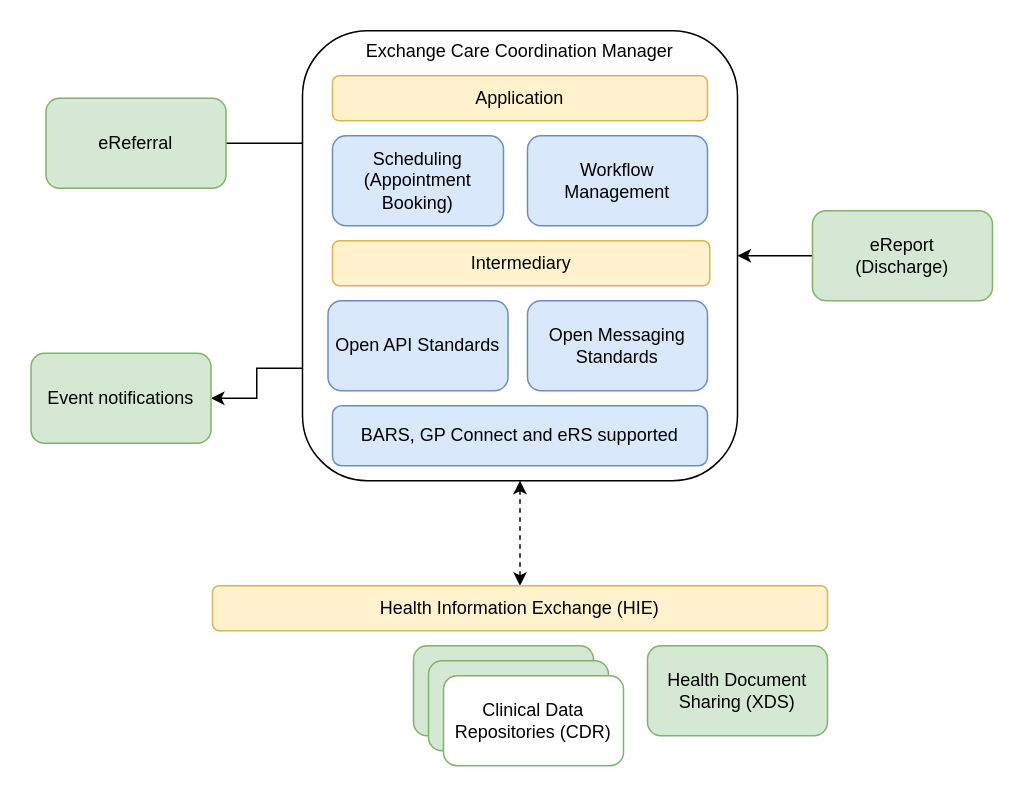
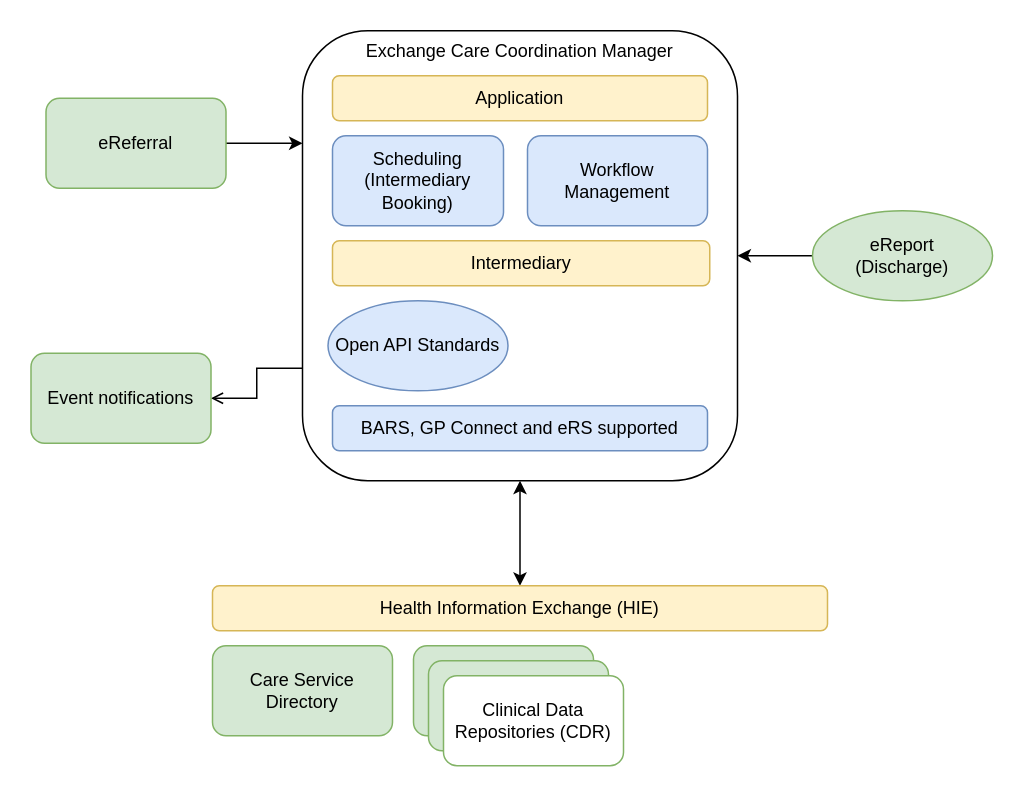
- <mxCell id="8" style="edgeStyle=orthogonalEdgeStyle;rounded=0;orthogonalLoop=1;jettySize=auto;html=1;entryX=0;entryY=0.25;entryDx=0;entryDy=0;endArrow=none;" edge="1" parent="1" source="9" target="4"><mxGeometry relative="1" as="geometry" /></mxCell>
+ <mxCell id="8" style="edgeStyle=orthogonalEdgeStyle;rounded=0;orthogonalLoop=1;jettySize=auto;html=1;entryX=0;entryY=0.25;entryDx=0;entryDy=0;" edge="1" parent="1" source="9" target="4"><mxGeometry relative="1" as="geometry" /></mxCell>
- <mxCell id="15" value="Scheduling&lt;br&gt;(Appointment Booking)" style="rounded=1;whiteSpace=wrap;html=1;fillColor=#dae8fc;strokeColor=#6c8ebf;" vertex="1" parent="1"><mxGeometry x="221" y="90" width="114" height="60" as="geometry" /></mxCell>
+ <mxCell id="15" value="Scheduling&lt;br&gt;(Intermediary Booking)" style="rounded=1;whiteSpace=wrap;html=1;fillColor=#dae8fc;strokeColor=#6c8ebf;" vertex="1" parent="1"><mxGeometry x="221" y="90" width="114" height="60" as="geometry" /></mxCell>
- <mxCell id="7" value="eReport&lt;br&gt;(Discharge)" style="whiteSpace=wrap;html=1;fillColor=#d5e8d4;strokeColor=#82b366;rounded=1;" vertex="1" parent="1"><mxGeometry x="541" y="140" width="120" height="60" as="geometry" /></mxCell>
+ <mxCell id="7" value="eReport&lt;br&gt;(Discharge)" style="ellipse;whiteSpace=wrap;html=1;fillColor=#d5e8d4;strokeColor=#82b366;" vertex="1" parent="1"><mxGeometry x="541" y="140" width="120" height="60" as="geometry" /></mxCell>
- <mxCell id="12" value="Open API Standards" style="rounded=1;whiteSpace=wrap;html=1;fillColor=#dae8fc;strokeColor=#6c8ebf;" vertex="1" parent="1"><mxGeometry x="218" y="200" width="120" height="60" as="geometry" /></mxCell>
+ <mxCell id="12" value="Open API Standards" style="ellipse;whiteSpace=wrap;html=1;fillColor=#dae8fc;strokeColor=#6c8ebf;" vertex="1" parent="1"><mxGeometry x="218" y="200" width="120" height="60" as="geometry" /></mxCell>
- <mxCell id="5" value="Open Messaging Standards" style="rounded=1;whiteSpace=wrap;html=1;fillColor=#dae8fc;strokeColor=#6c8ebf;" vertex="1" parent="1"><mxGeometry x="351" y="200" width="120" height="60" as="geometry" /></mxCell>
- <mxCell id="3" style="edgeStyle=orthogonalEdgeStyle;rounded=0;orthogonalLoop=1;jettySize=auto;html=1;entryX=1;entryY=0.5;entryDx=0;entryDy=0;exitX=0;exitY=0.75;exitDx=0;exitDy=0;" edge="1" parent="1" source="4" target="22"><mxGeometry relative="1" as="geometry" /></mxCell>
+ <mxCell id="3" style="edgeStyle=orthogonalEdgeStyle;rounded=0;orthogonalLoop=1;jettySize=auto;html=1;entryX=1;entryY=0.5;entryDx=0;entryDy=0;exitX=0;exitY=0.75;exitDx=0;exitDy=0;endArrow=open;" edge="1" parent="1" source="4" target="22"><mxGeometry relative="1" as="geometry" /></mxCell>
- <mxCell id="19" value="BARS, GP Connect and eRS supported" style="rounded=1;whiteSpace=wrap;html=1;fillColor=#dae8fc;strokeColor=#6c8ebf;" vertex="1" parent="1"><mxGeometry x="221" y="270" width="250" height="40" as="geometry" /></mxCell>
+ <mxCell id="19" value="BARS, GP Connect and eRS supported" style="rounded=1;whiteSpace=wrap;html=1;fillColor=#dae8fc;strokeColor=#6c8ebf;" vertex="1" parent="1"><mxGeometry x="221" y="270" width="250" height="30" as="geometry" /></mxCell>
- <mxCell id="2" style="edgeStyle=orthogonalEdgeStyle;rounded=0;orthogonalLoop=1;jettySize=auto;html=1;startArrow=classic;startFill=1;dashed=1;" edge="1" parent="1" source="4" target="10"><mxGeometry relative="1" as="geometry" /></mxCell>
+ <mxCell id="2" style="edgeStyle=orthogonalEdgeStyle;rounded=0;orthogonalLoop=1;jettySize=auto;html=1;startArrow=classic;startFill=1;" edge="1" parent="1" source="4" target="10"><mxGeometry relative="1" as="geometry" /></mxCell>
+ <mxCell id="14" value="Care Service Directory" style="rounded=1;whiteSpace=wrap;html=1;fillColor=#d5e8d4;strokeColor=#82b366;" vertex="1" parent="1"><mxGeometry x="141" y="430" width="120" height="60" as="geometry" /></mxCell>
- <mxCell id="13" value="Health Document Sharing (XDS)" style="rounded=1;whiteSpace=wrap;html=1;fillColor=#d5e8d4;strokeColor=#82b366;" vertex="1" parent="1"><mxGeometry x="431" y="430" width="120" height="60" as="geometry" /></mxCell>
